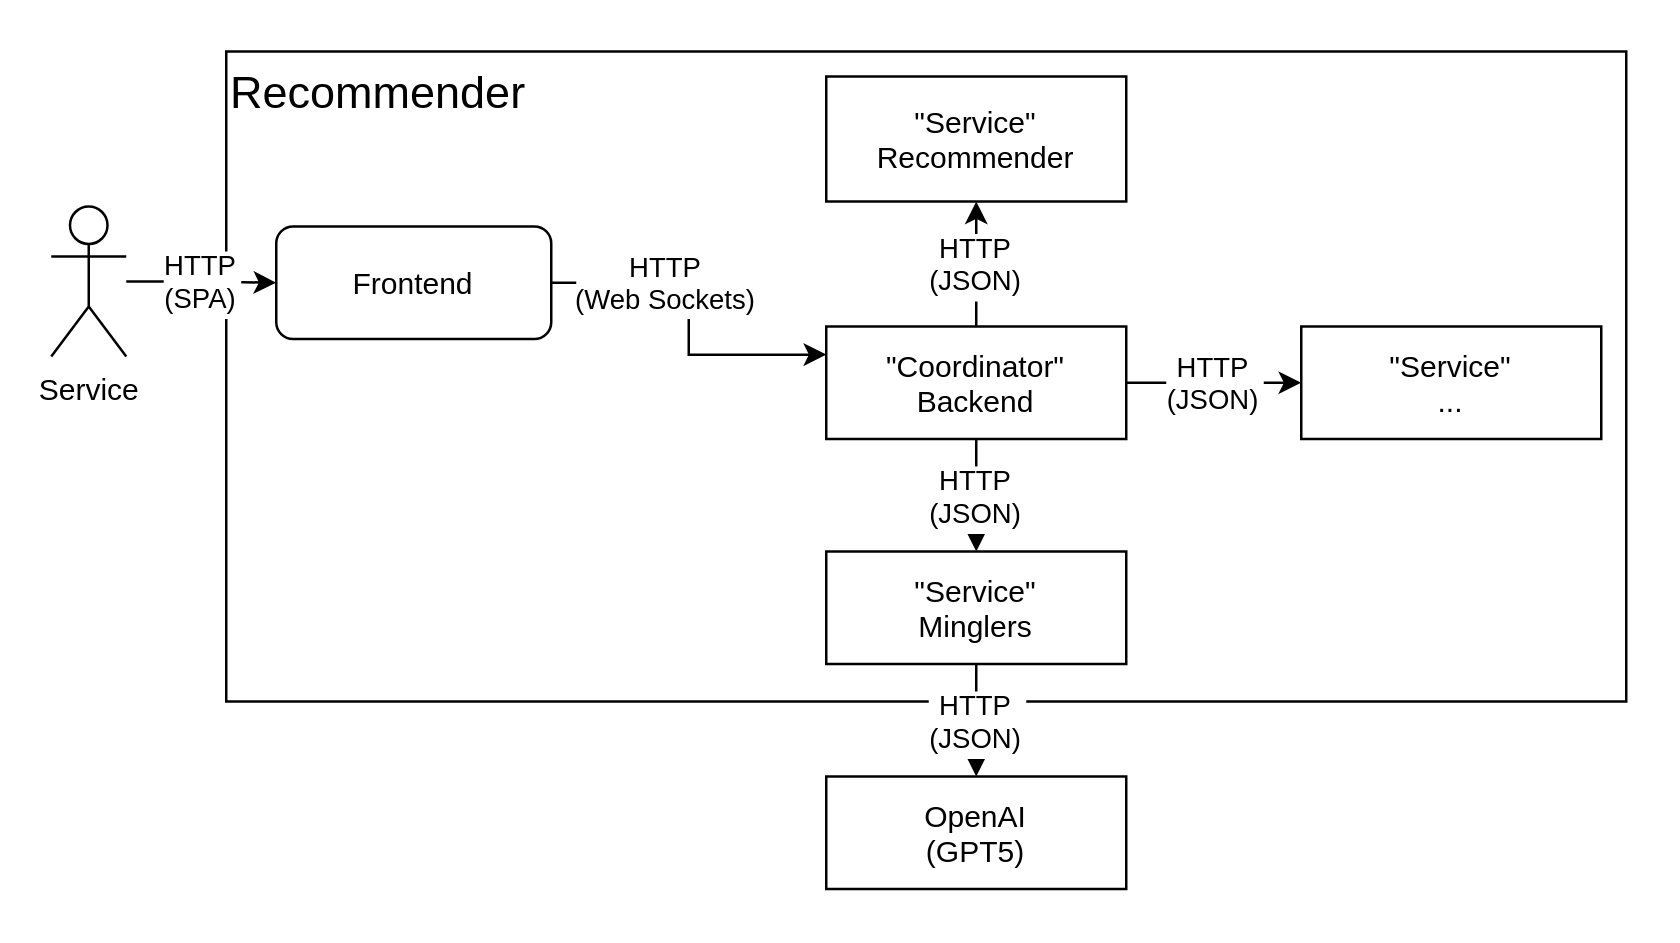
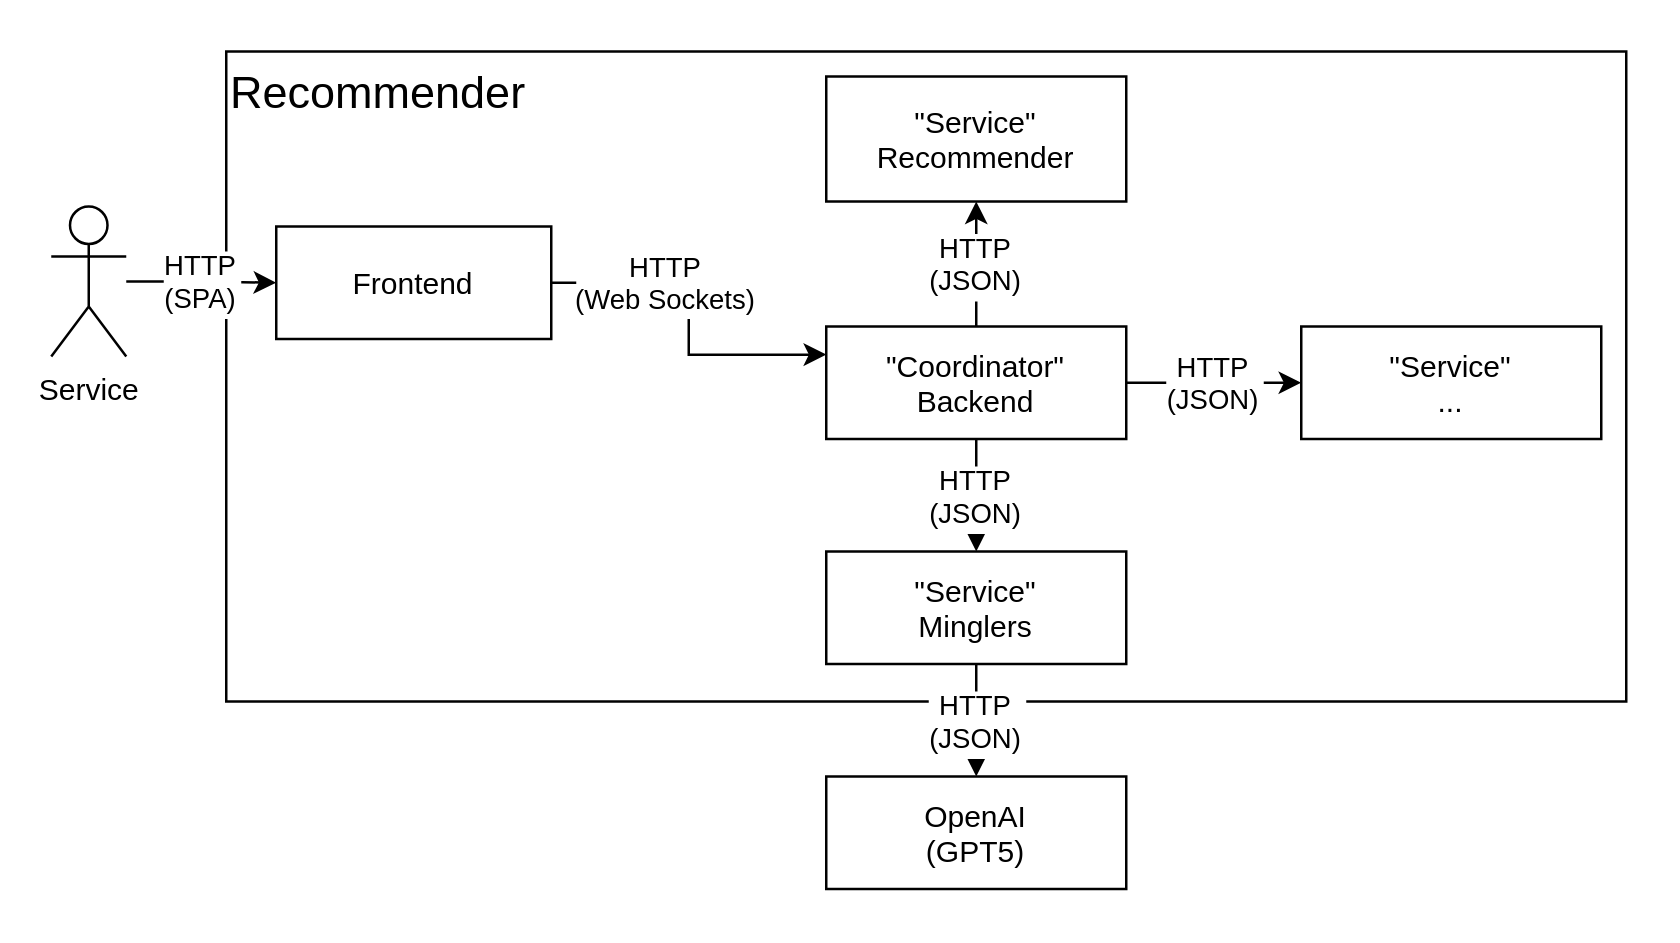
- <mxCell id="13" value="Frontend" style="rounded=1;" parent="1" vertex="1"><mxGeometry x="110" y="90" width="110" height="45" as="geometry" /></mxCell>
+ <mxCell id="13" value="Frontend" style="rounded=0;" parent="1" vertex="1"><mxGeometry x="110" y="90" width="110" height="45" as="geometry" /></mxCell>
